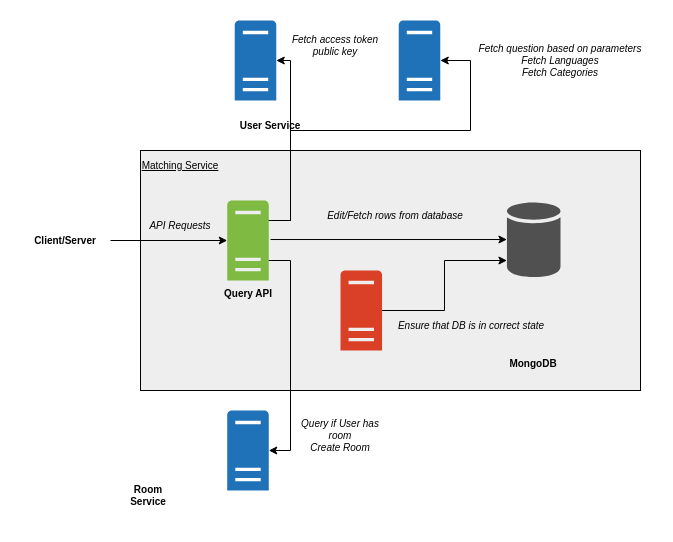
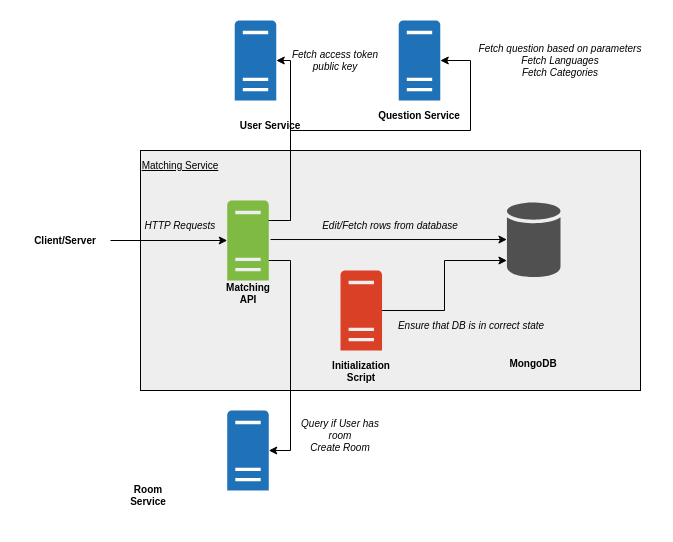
- <mxCell id="8" value="&lt;font style=&quot;font-size: 10px;&quot;&gt;Fetch access token public key&lt;/font&gt;" style="text;html=1;strokeColor=none;fillColor=none;align=center;verticalAlign=middle;whiteSpace=wrap;rounded=0;fontStyle=2;fontSize=10;" vertex="1" parent="2"><mxGeometry x="270.21" y="10" width="90" height="30" as="geometry" /></mxCell>
+ <mxCell id="8" value="&lt;font style=&quot;font-size: 10px;&quot;&gt;Fetch access token public key&lt;/font&gt;" style="text;html=1;strokeColor=none;fillColor=none;align=center;verticalAlign=middle;whiteSpace=wrap;rounded=0;fontStyle=2;fontSize=10;" vertex="1" parent="2"><mxGeometry x="270.21" y="25" width="90" height="30" as="geometry" /></mxCell>
+ <mxCell id="23" value="&lt;b style=&quot;font-size: 10px;&quot;&gt;&lt;font style=&quot;font-size: 10px;&quot;&gt;Question Service&lt;/font&gt;&lt;/b&gt;" style="text;html=1;strokeColor=none;fillColor=none;align=center;verticalAlign=middle;whiteSpace=wrap;rounded=0;fontSize=10;" vertex="1" parent="2"><mxGeometry x="354" y="80" width="90" height="30" as="geometry" /></mxCell>
- <mxCell id="5" value="&lt;font style=&quot;font-size: 10px;&quot;&gt;Edit/Fetch rows from database&lt;/font&gt;" style="text;html=1;strokeColor=none;fillColor=none;align=center;verticalAlign=middle;whiteSpace=wrap;rounded=0;fontStyle=2;fontSize=10;" vertex="1" parent="2"><mxGeometry x="285" y="180" width="180" height="30" as="geometry" /></mxCell>
+ <mxCell id="5" value="&lt;font style=&quot;font-size: 10px;&quot;&gt;Edit/Fetch rows from database&lt;/font&gt;" style="text;html=1;strokeColor=none;fillColor=none;align=center;verticalAlign=middle;whiteSpace=wrap;rounded=0;fontStyle=2;fontSize=10;" vertex="1" parent="2"><mxGeometry x="280" y="190" width="180" height="30" as="geometry" /></mxCell>
- <mxCell id="27" value="&lt;font style=&quot;font-size: 10px;&quot;&gt;API Requests&lt;/font&gt;" style="text;html=1;strokeColor=none;fillColor=none;align=center;verticalAlign=middle;whiteSpace=wrap;rounded=0;fontStyle=2;fontSize=10;" vertex="1" parent="2"><mxGeometry x="70" y="190" width="180" height="30" as="geometry" /></mxCell>
+ <mxCell id="27" value="&lt;font style=&quot;font-size: 10px;&quot;&gt;HTTP Requests&lt;/font&gt;" style="text;html=1;strokeColor=none;fillColor=none;align=center;verticalAlign=middle;whiteSpace=wrap;rounded=0;fontStyle=2;fontSize=10;" vertex="1" parent="2"><mxGeometry x="70" y="190" width="180" height="30" as="geometry" /></mxCell>
- <mxCell id="4" value="&lt;font style=&quot;font-size: 10px;&quot;&gt;&lt;b style=&quot;font-size: 10px;&quot;&gt;Query API&lt;/b&gt;&lt;/font&gt;" style="text;html=1;strokeColor=none;fillColor=none;align=center;verticalAlign=middle;whiteSpace=wrap;rounded=0;fontSize=10;" vertex="1" parent="2"><mxGeometry x="197.5" y="258" width="60" height="30" as="geometry" /></mxCell>
+ <mxCell id="4" value="&lt;font style=&quot;font-size: 10px;&quot;&gt;&lt;b style=&quot;font-size: 10px;&quot;&gt;Matching API&lt;/b&gt;&lt;/font&gt;" style="text;html=1;strokeColor=none;fillColor=none;align=center;verticalAlign=middle;whiteSpace=wrap;rounded=0;fontSize=10;" vertex="1" parent="2"><mxGeometry x="197.5" y="258" width="60" height="30" as="geometry" /></mxCell>
+ <mxCell id="21" value="&lt;b style=&quot;font-size: 10px;&quot;&gt;&lt;font style=&quot;font-size: 10px;&quot;&gt;Initialization Script&lt;/font&gt;&lt;/b&gt;" style="text;html=1;strokeColor=none;fillColor=none;align=center;verticalAlign=middle;whiteSpace=wrap;rounded=0;fontSize=10;" vertex="1" parent="2"><mxGeometry x="310.77" y="336" width="60" height="30" as="geometry" /></mxCell>
